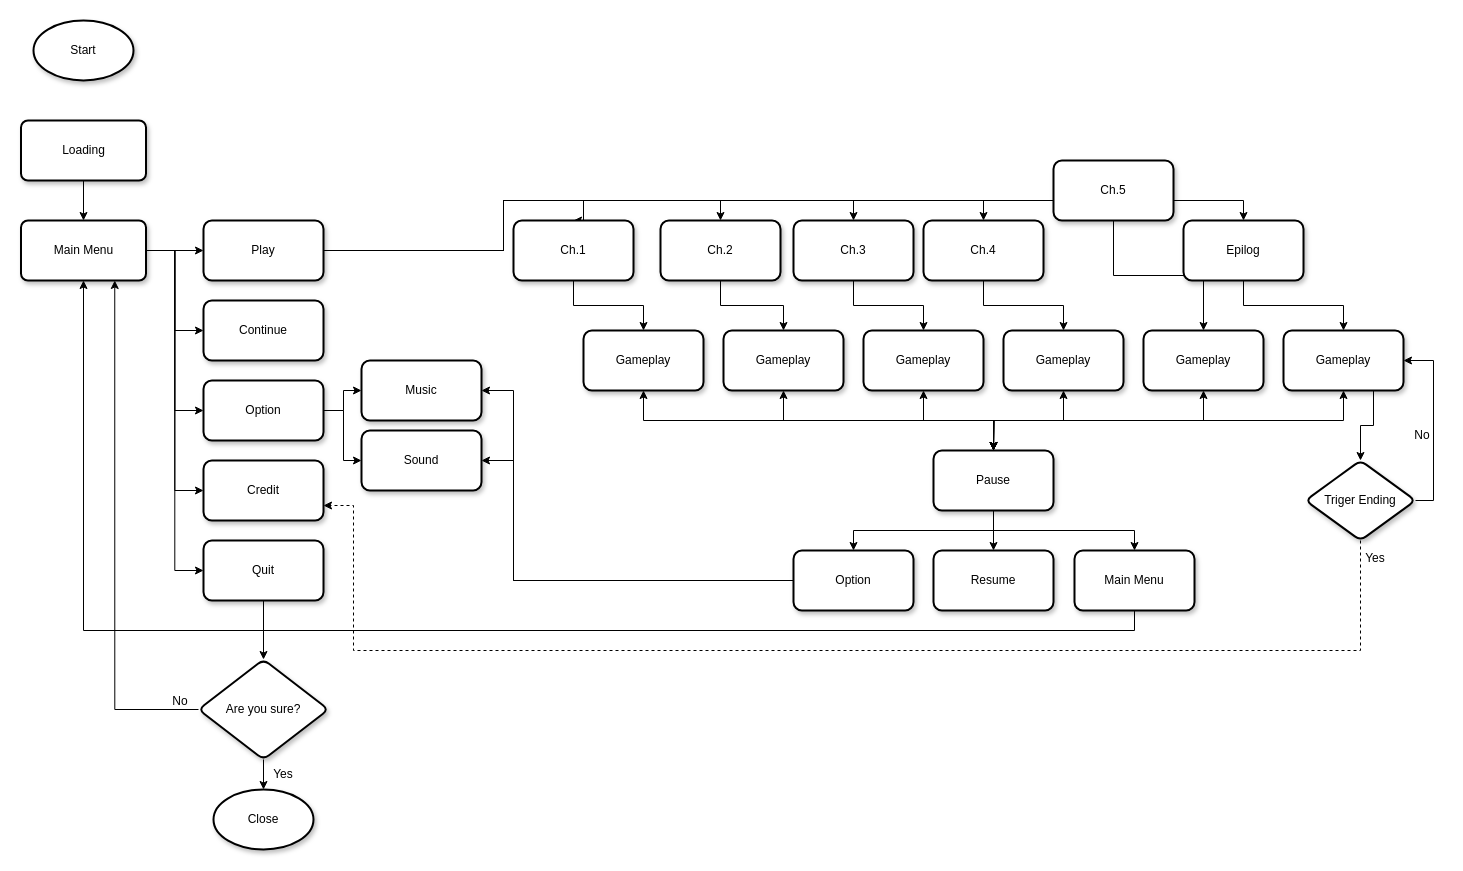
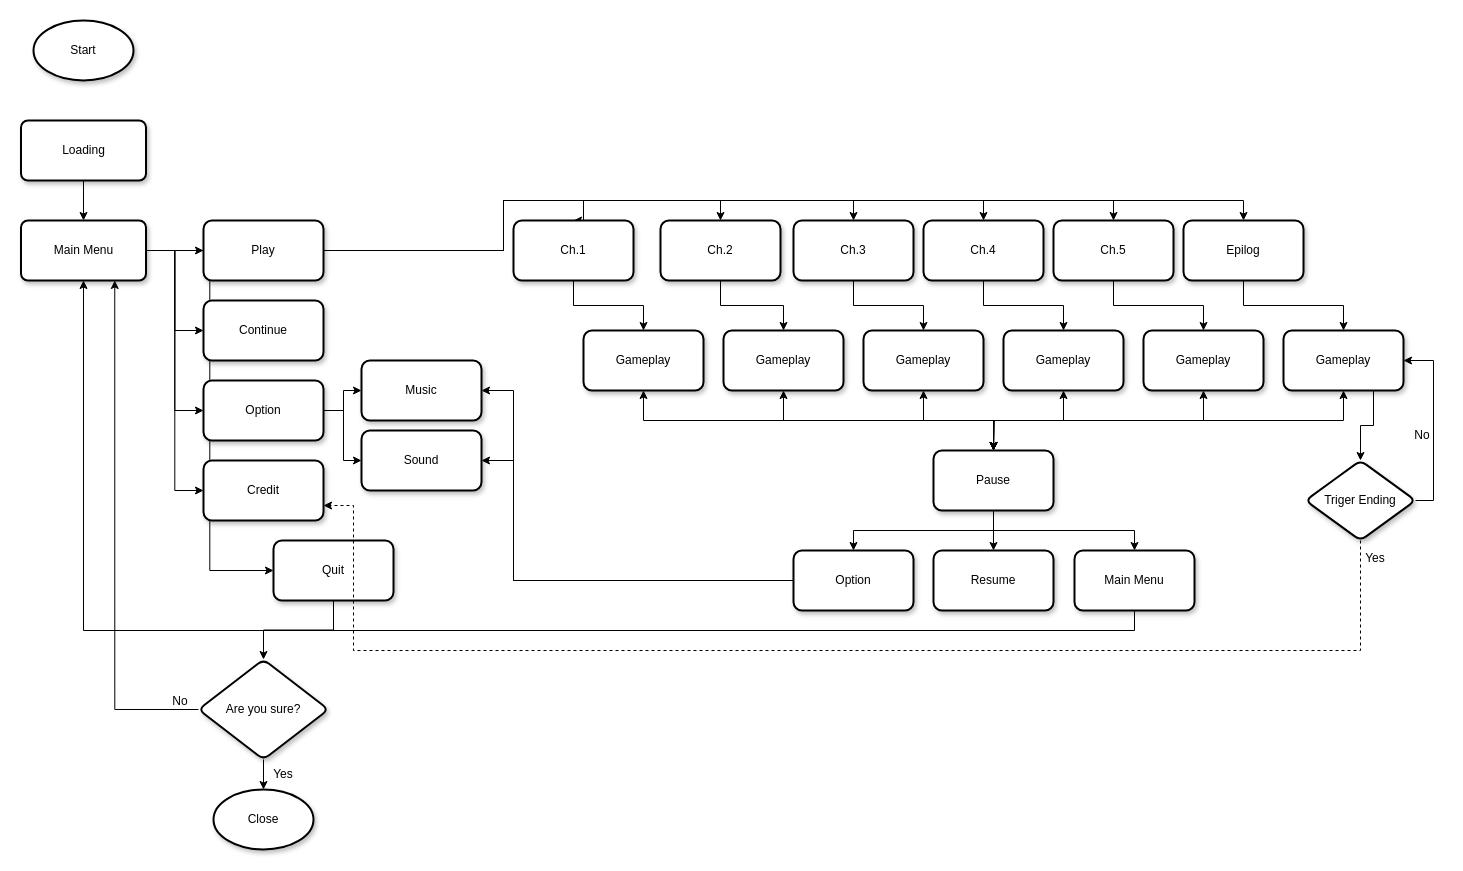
- <mxCell id="42" value="Ch.5" style="whiteSpace=wrap;html=1;rounded=1;arcSize=14;strokeWidth=2;shadow=1;" vertex="1" parent="1"><mxGeometry x="1053" y="160" width="120" height="60" as="geometry" /></mxCell>
+ <mxCell id="42" value="Ch.5" style="whiteSpace=wrap;html=1;rounded=1;arcSize=14;strokeWidth=2;shadow=1;" vertex="1" parent="1"><mxGeometry x="1053" y="220" width="120" height="60" as="geometry" /></mxCell>
- <mxCell id="24" value="Quit" style="whiteSpace=wrap;html=1;rounded=1;arcSize=14;strokeWidth=2;shadow=1;" vertex="1" parent="1"><mxGeometry x="203" y="540" width="120" height="60" as="geometry" /></mxCell>
+ <mxCell id="24" value="Quit" style="whiteSpace=wrap;html=1;rounded=1;arcSize=14;strokeWidth=2;shadow=1;" vertex="1" parent="1"><mxGeometry x="273" y="540" width="120" height="60" as="geometry" /></mxCell>
